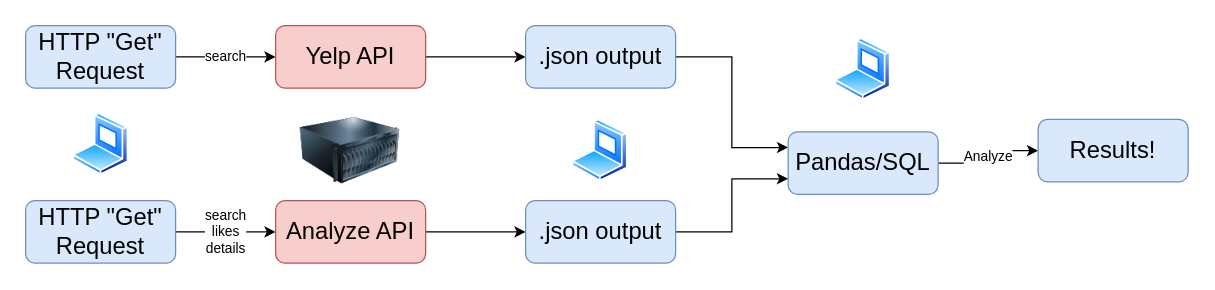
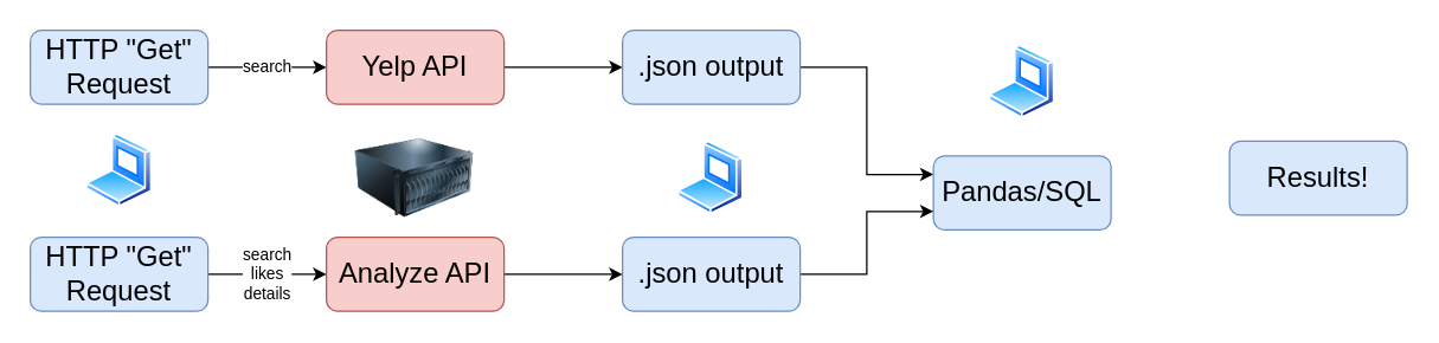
- <mxCell id="8" value="Analyze" style="edgeStyle=orthogonalEdgeStyle;rounded=0;orthogonalLoop=1;jettySize=auto;html=1;exitX=1;exitY=0.5;exitDx=0;exitDy=0;entryX=0;entryY=0.5;entryDx=0;entryDy=0;" edge="1" parent="1" source="9" target="20"><mxGeometry relative="1" as="geometry" /></mxCell>
